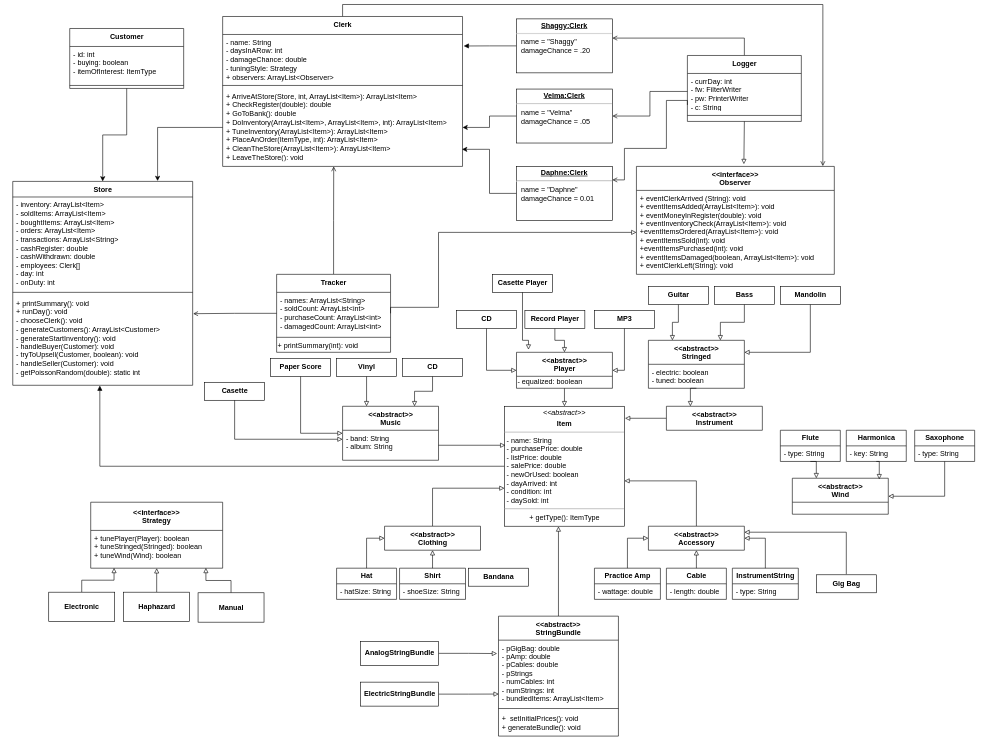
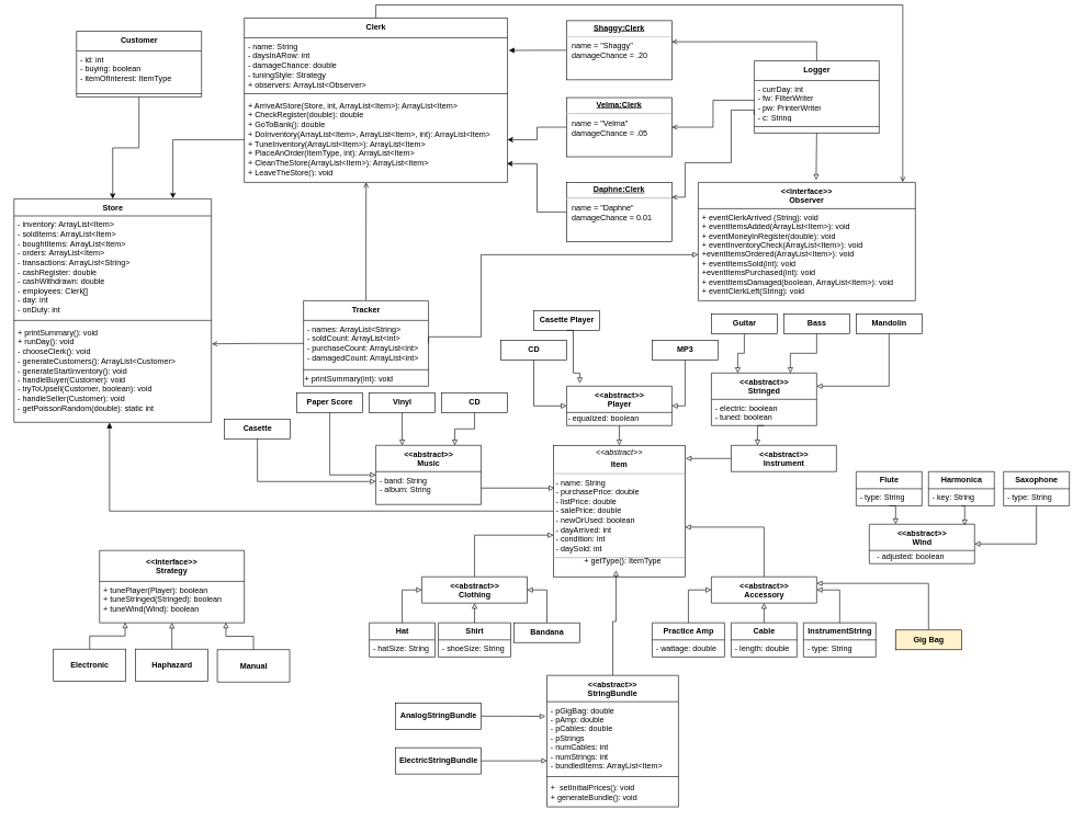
- <mxCell id="87" value="&lt;b&gt;Casette Player&lt;/b&gt;" style="html=1;" parent="1" vertex="1"><mxGeometry x="820" y="450" width="100" height="30" as="geometry" /></mxCell>
+ <mxCell id="87" value="&lt;b&gt;Casette Player&lt;/b&gt;" style="html=1;" parent="1" vertex="1"><mxGeometry x="810" y="465" width="100" height="30" as="geometry" /></mxCell>
- <mxCell id="36" value="&lt;b&gt;Record Player&lt;br&gt;&lt;/b&gt;" style="html=1;" parent="1" vertex="1"><mxGeometry x="874" y="510" width="100" height="30" as="geometry" /></mxCell>
- <mxCell id="35" style="edgeStyle=orthogonalEdgeStyle;rounded=0;orthogonalLoop=1;jettySize=auto;html=1;exitX=0.5;exitY=1;exitDx=0;exitDy=0;endArrow=block;endFill=0;" parent="1" source="36" target="30" edge="1"><mxGeometry relative="1" as="geometry" /></mxCell>
+ <mxCell id="91" value="- adjusted: boolean" style="text;html=1;align=left;verticalAlign=middle;resizable=0;points=[];autosize=1;strokeColor=none;fillColor=none;" parent="1" vertex="1"><mxGeometry x="1330" y="830" width="120" height="20" as="geometry" /></mxCell>
- <mxCell id="76" value="+ getType(): ItemType" style="text;html=1;resizable=0;autosize=1;align=center;verticalAlign=middle;points=[];fillColor=none;strokeColor=none;rounded=0;" parent="1" vertex="1"><mxGeometry x="875" y="846" width="130" height="20" as="geometry" /></mxCell>
+ <mxCell id="76" value="+ getType(): ItemType" style="text;html=1;resizable=0;autosize=1;align=center;verticalAlign=middle;points=[];fillColor=none;strokeColor=none;rounded=0;" parent="1" vertex="1"><mxGeometry x="880" y="836" width="130" height="20" as="geometry" /></mxCell>
+ <mxCell id="65" style="edgeStyle=orthogonalEdgeStyle;rounded=0;orthogonalLoop=1;jettySize=auto;html=1;exitX=0.5;exitY=0;exitDx=0;exitDy=0;entryX=1;entryY=0.5;entryDx=0;entryDy=0;endArrow=block;endFill=0;" parent="1" source="66" target="58" edge="1"><mxGeometry relative="1" as="geometry" /></mxCell>
- <mxCell id="89" value="&lt;b&gt;Gig Bag&lt;br&gt;&lt;/b&gt;" style="html=1;" parent="1" vertex="1"><mxGeometry x="1360" y="951" width="100" height="30" as="geometry" /></mxCell>
+ <mxCell id="89" value="&lt;b&gt;Gig Bag&lt;br&gt;&lt;/b&gt;" style="html=1;fillColor=#fff2cc;" parent="1" vertex="1"><mxGeometry x="1360" y="951" width="100" height="30" as="geometry" /></mxCell>
